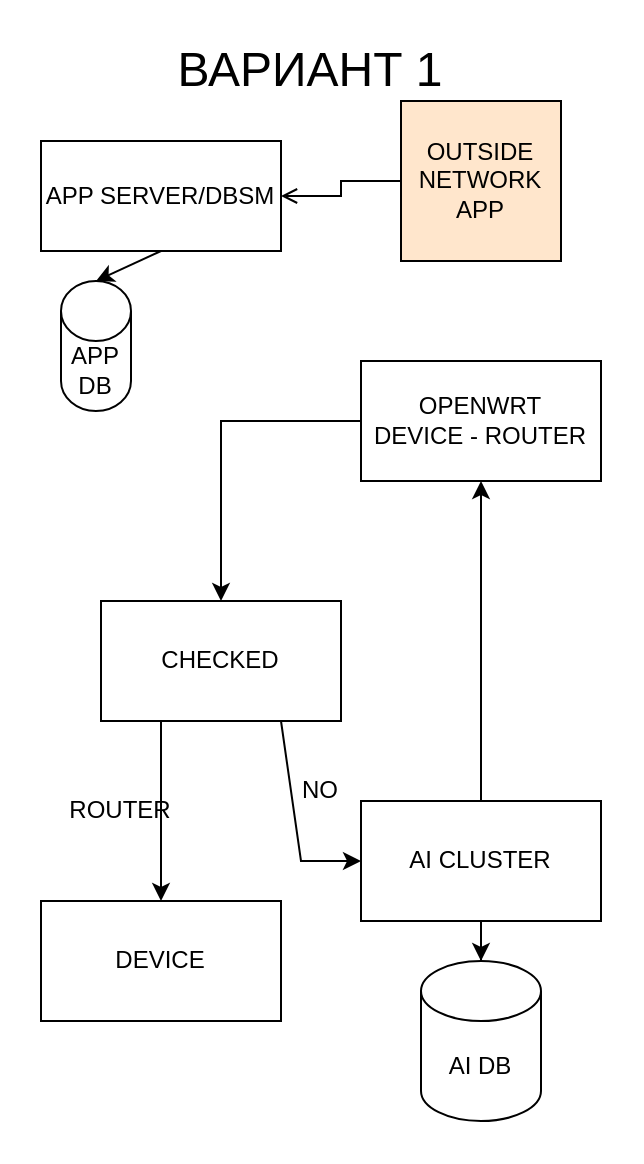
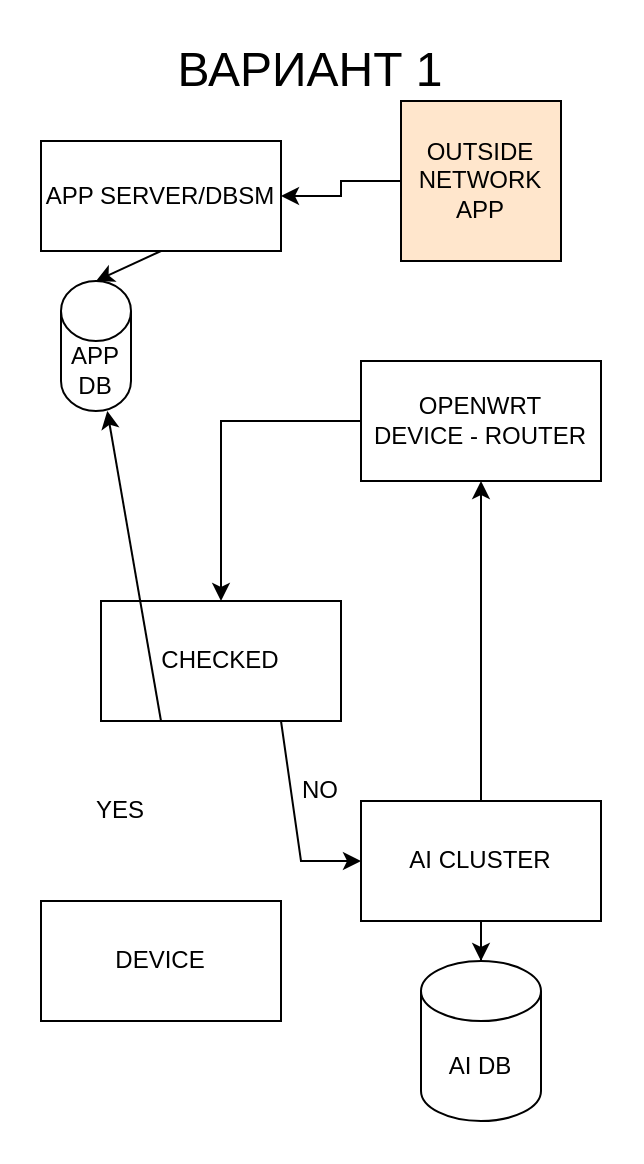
- <mxCell id="11" value="" style="edgeStyle=orthogonalEdgeStyle;rounded=0;orthogonalLoop=1;jettySize=auto;html=1;entryX=1;entryY=0.5;entryDx=0;entryDy=0;endArrow=open;" edge="1" parent="1" source="12" target="18"><mxGeometry relative="1" as="geometry" /></mxCell>
+ <mxCell id="11" value="" style="edgeStyle=orthogonalEdgeStyle;rounded=0;orthogonalLoop=1;jettySize=auto;html=1;entryX=1;entryY=0.5;entryDx=0;entryDy=0;" edge="1" parent="1" source="12" target="18"><mxGeometry relative="1" as="geometry" /></mxCell>
- <mxCell id="8" value="" style="endArrow=classic;html=1;rounded=0;exitX=0.25;exitY=1;exitDx=0;exitDy=0;entryX=0.5;entryY=0;entryDx=0;entryDy=0;" edge="1" parent="1" source="7" target="10"><mxGeometry width="50" height="50" relative="1" as="geometry"><mxPoint x="190" y="370" as="sourcePoint" /><mxPoint x="10" y="420" as="targetPoint" /></mxGeometry></mxCell>
+ <mxCell id="8" value="" style="endArrow=classic;html=1;rounded=0;exitX=0.25;exitY=1;exitDx=0;exitDy=0;" edge="1" parent="1" source="7" target="16"><mxGeometry width="50" height="50" relative="1" as="geometry"><mxPoint x="190" y="370" as="sourcePoint" /><mxPoint x="10" y="420" as="targetPoint" /></mxGeometry></mxCell>
- <mxCell id="13" value="ROUTER" style="text;strokeColor=none;align=center;fillColor=none;html=1;verticalAlign=middle;whiteSpace=wrap;rounded=0;" vertex="1" parent="1"><mxGeometry x="30" y="390" width="60" height="30" as="geometry" /></mxCell>
+ <mxCell id="13" value="YES" style="text;strokeColor=none;align=center;fillColor=none;html=1;verticalAlign=middle;whiteSpace=wrap;rounded=0;" vertex="1" parent="1"><mxGeometry x="30" y="390" width="60" height="30" as="geometry" /></mxCell>
